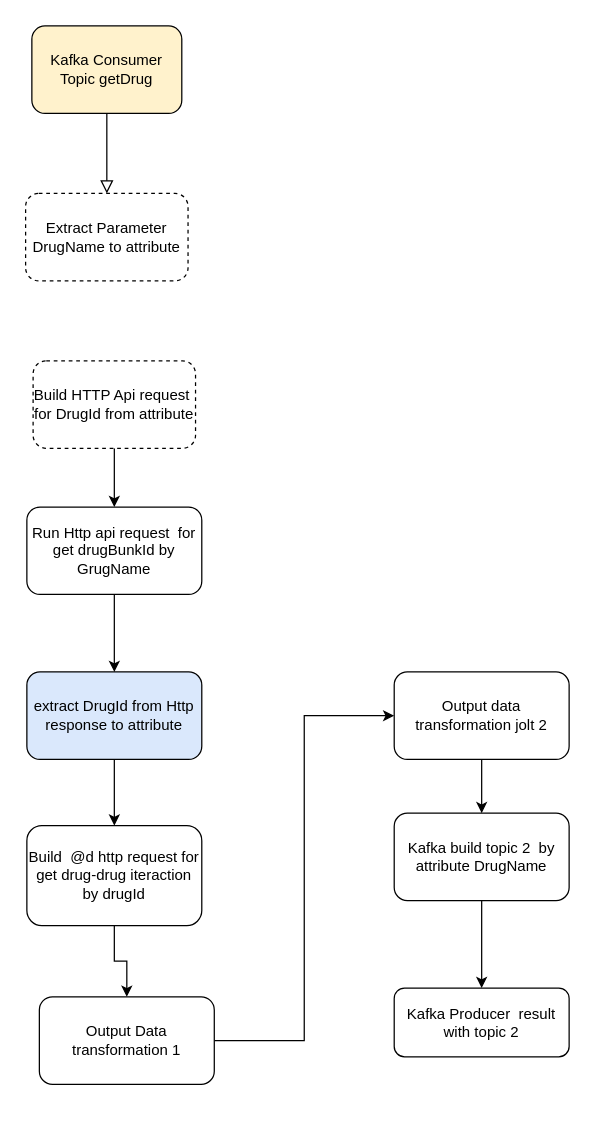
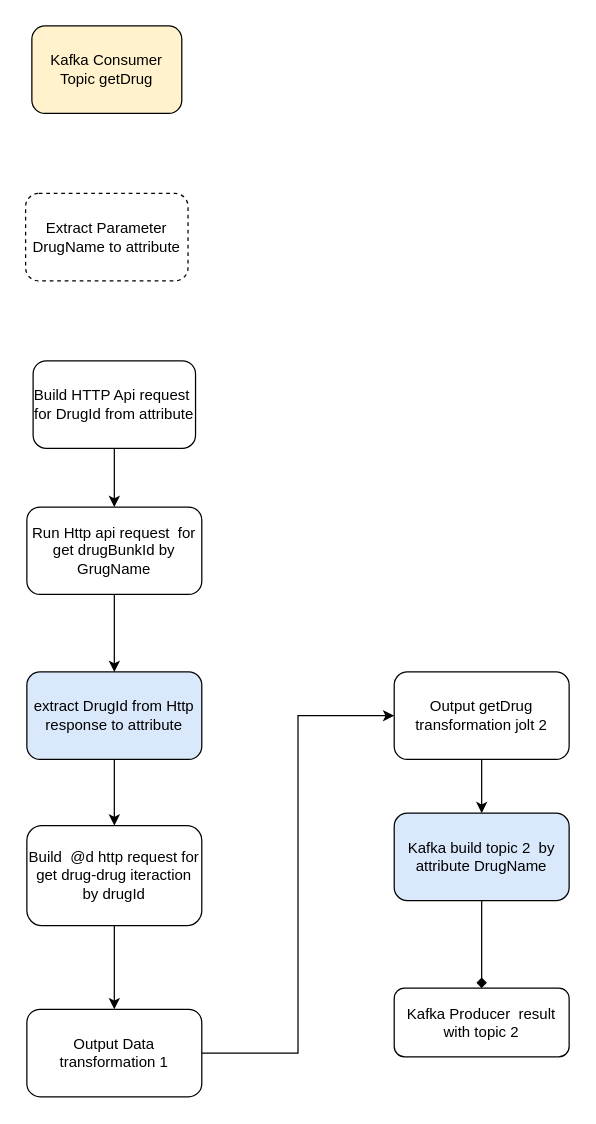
- <mxCell id="2" value="" style="rounded=0;html=1;jettySize=auto;orthogonalLoop=1;fontSize=11;endArrow=block;endFill=0;endSize=8;strokeWidth=1;shadow=0;labelBackgroundColor=none;edgeStyle=orthogonalEdgeStyle;entryX=0.5;entryY=0;entryDx=0;entryDy=0;" parent="1" source="4" target="5" edge="1"><mxGeometry relative="1" as="geometry" /></mxCell>
- <mxCell id="9" value="Build HTTP Api request&amp;nbsp; for DrugId from attribute" style="rounded=1;whiteSpace=wrap;html=1;fontSize=12;glass=0;strokeWidth=1;shadow=0;dashed=1;" parent="1" vertex="1"><mxGeometry x="26" y="288" width="130" height="70" as="geometry" /></mxCell>
+ <mxCell id="9" value="Build HTTP Api request&amp;nbsp; for DrugId from attribute" style="rounded=1;whiteSpace=wrap;html=1;fontSize=12;glass=0;strokeWidth=1;shadow=0;" parent="1" vertex="1"><mxGeometry x="26" y="288" width="130" height="70" as="geometry" /></mxCell>
- <mxCell id="15" value="Output data transformation jolt 2" style="rounded=1;whiteSpace=wrap;html=1;fontSize=12;glass=0;strokeWidth=1;shadow=0;" vertex="1" parent="1"><mxGeometry x="315" y="537" width="140" height="70" as="geometry" /></mxCell>
+ <mxCell id="15" value="Output getDrug transformation jolt 2" style="rounded=1;whiteSpace=wrap;html=1;fontSize=12;glass=0;strokeWidth=1;shadow=0;" vertex="1" parent="1"><mxGeometry x="315" y="537" width="140" height="70" as="geometry" /></mxCell>
- <mxCell id="19" value="Kafka build topic 2&amp;nbsp; by attribute DrugName" style="rounded=1;whiteSpace=wrap;html=1;fontSize=12;glass=0;strokeWidth=1;shadow=0;" vertex="1" parent="1"><mxGeometry x="315" y="650" width="140" height="70" as="geometry" /></mxCell>
+ <mxCell id="19" value="Kafka build topic 2&amp;nbsp; by attribute DrugName" style="rounded=1;whiteSpace=wrap;html=1;fontSize=12;glass=0;strokeWidth=1;shadow=0;fillColor=#dae8fc;" vertex="1" parent="1"><mxGeometry x="315" y="650" width="140" height="70" as="geometry" /></mxCell>
- <mxCell id="18" value="" style="edgeStyle=orthogonalEdgeStyle;rounded=0;orthogonalLoop=1;jettySize=auto;html=1;" edge="1" parent="1" source="19" target="20"><mxGeometry relative="1" as="geometry" /></mxCell>
+ <mxCell id="18" value="" style="edgeStyle=orthogonalEdgeStyle;rounded=0;orthogonalLoop=1;jettySize=auto;html=1;endArrow=diamond;" edge="1" parent="1" source="19" target="20"><mxGeometry relative="1" as="geometry" /></mxCell>
- <mxCell id="11" value="Output Data transformation 1" style="rounded=1;whiteSpace=wrap;html=1;fontSize=12;glass=0;strokeWidth=1;shadow=0;" vertex="1" parent="1"><mxGeometry x="31" y="797" width="140" height="70" as="geometry" /></mxCell>
+ <mxCell id="11" value="Output Data transformation 1" style="rounded=1;whiteSpace=wrap;html=1;fontSize=12;glass=0;strokeWidth=1;shadow=0;" vertex="1" parent="1"><mxGeometry x="21" y="807" width="140" height="70" as="geometry" /></mxCell>
